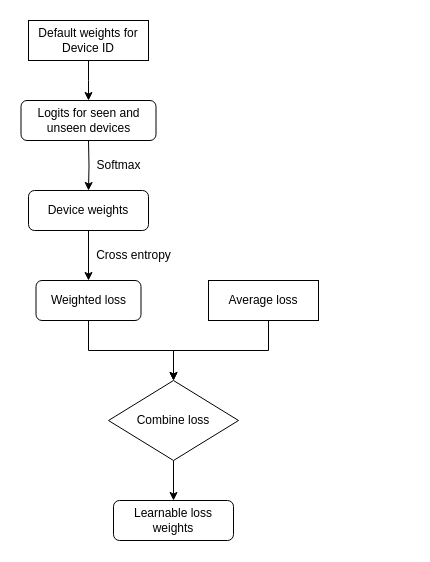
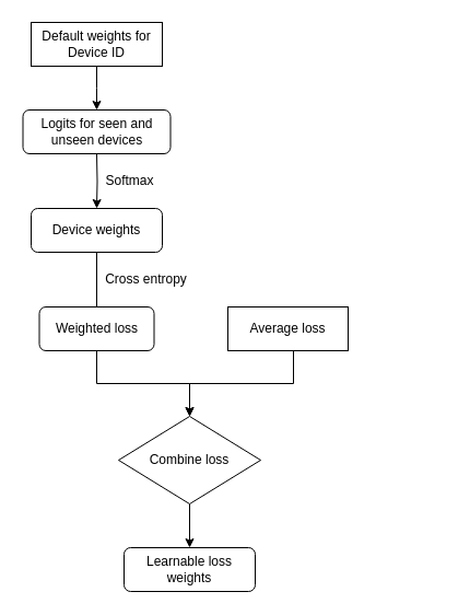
- <mxCell id="8" value="" style="edgeStyle=orthogonalEdgeStyle;rounded=0;orthogonalLoop=1;jettySize=auto;html=1;" edge="1" parent="1" source="9" target="11"><mxGeometry relative="1" as="geometry" /></mxCell>
+ <mxCell id="8" value="" style="edgeStyle=orthogonalEdgeStyle;rounded=0;orthogonalLoop=1;jettySize=auto;html=1;endArrow=none;" edge="1" parent="1" source="9" target="11"><mxGeometry relative="1" as="geometry" /></mxCell>
